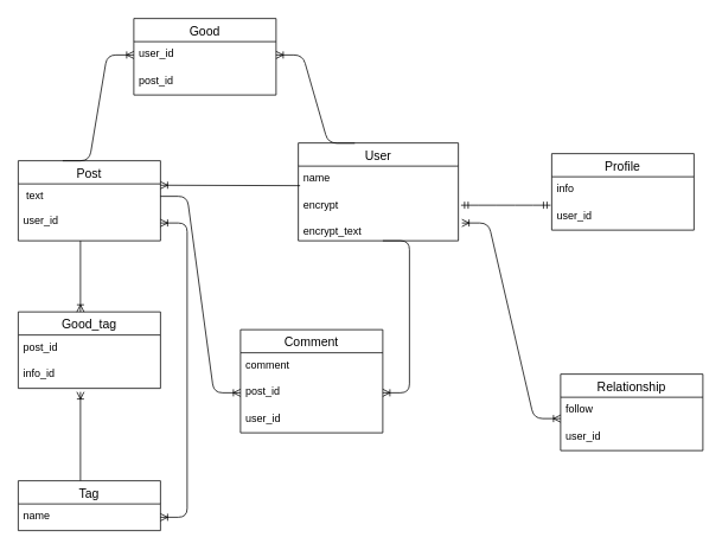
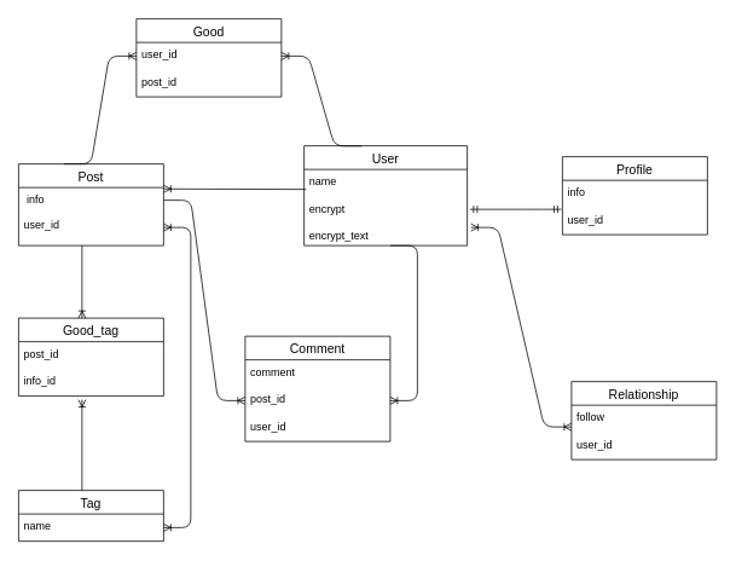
- <mxCell id="9" value=" text&#10;&#10;user_id" style="text;strokeColor=none;fillColor=none;spacingLeft=4;spacingRight=4;overflow=hidden;rotatable=0;points=[[0,0.5],[1,0.5]];portConstraint=eastwest;fontSize=12;" parent="7" vertex="1"><mxGeometry y="26" width="160" height="64" as="geometry" /></mxCell>
+ <mxCell id="9" value=" info&#10;&#10;user_id" style="text;strokeColor=none;fillColor=none;spacingLeft=4;spacingRight=4;overflow=hidden;rotatable=0;points=[[0,0.5],[1,0.5]];portConstraint=eastwest;fontSize=12;" parent="7" vertex="1"><mxGeometry y="26" width="160" height="64" as="geometry" /></mxCell>
